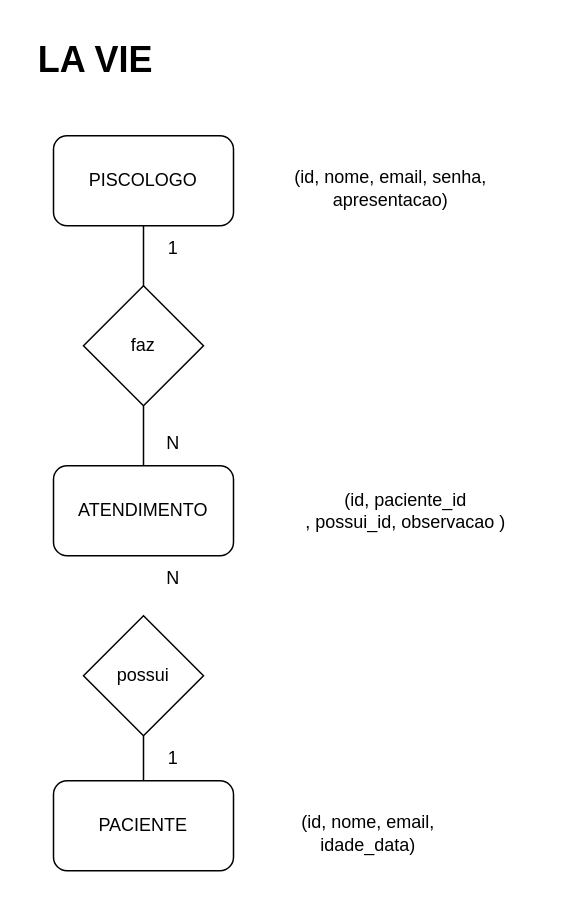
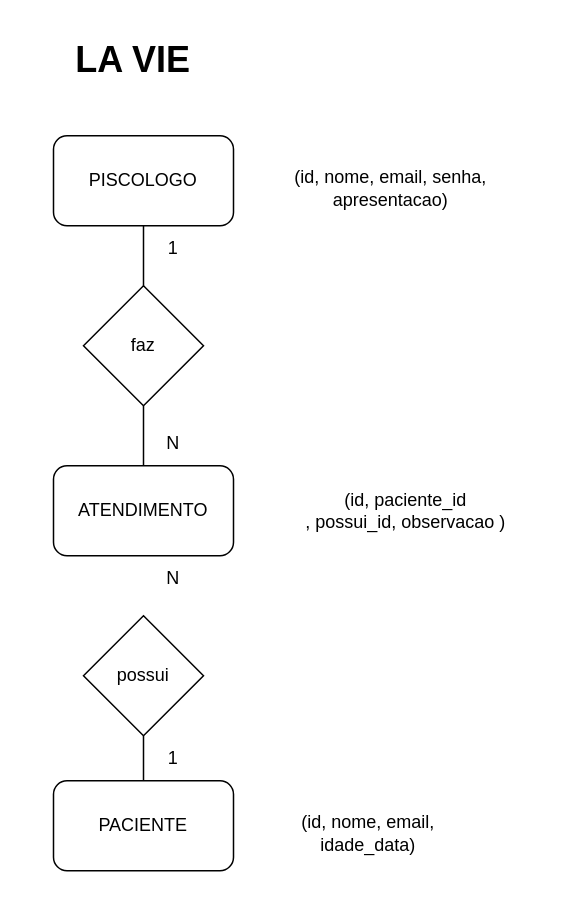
- <mxCell id="14" value="&lt;h1&gt;LA VIE&lt;/h1&gt;" style="text;html=1;strokeColor=none;fillColor=none;spacing=5;spacingTop=-20;whiteSpace=wrap;overflow=hidden;rounded=0;" vertex="1" parent="1"><mxGeometry x="20" y="20" width="190" height="50" as="geometry" /></mxCell>
+ <mxCell id="14" value="&lt;h1&gt;LA VIE&lt;/h1&gt;" style="text;html=1;strokeColor=none;fillColor=none;spacing=5;spacingTop=-20;whiteSpace=wrap;overflow=hidden;rounded=0;" vertex="1" parent="1"><mxGeometry x="45" y="20" width="190" height="50" as="geometry" /></mxCell>
